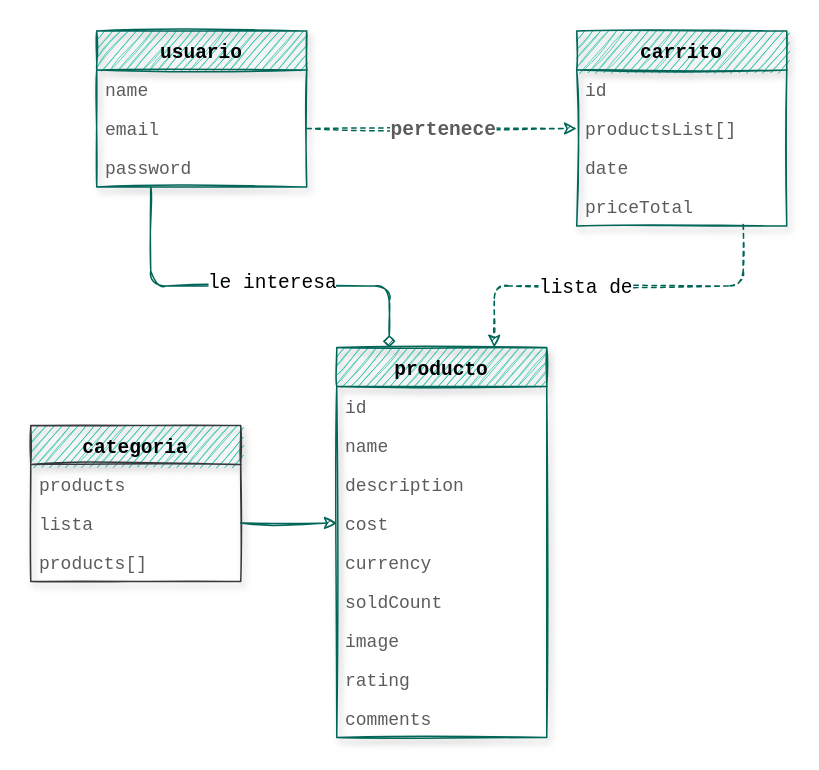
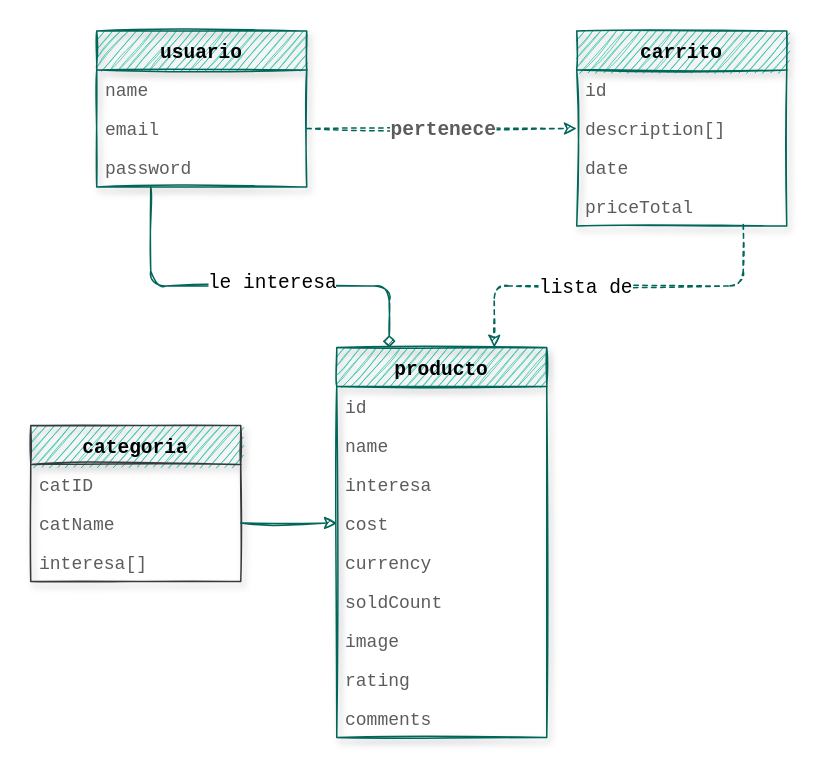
- <mxCell id="26" value="productsList[]" style="text;strokeColor=none;fillColor=none;align=left;verticalAlign=middle;spacingLeft=4;spacingRight=4;overflow=hidden;rotatable=0;points=[[0,0.5],[1,0.5]];portConstraint=eastwest;sketch=1;labelBorderColor=none;fontColor=#5C5C5C;fontFamily=Courier New;" vertex="1" parent="24"><mxGeometry y="52" width="140" height="26" as="geometry" /></mxCell>
+ <mxCell id="26" value="description[]" style="text;strokeColor=none;fillColor=none;align=left;verticalAlign=middle;spacingLeft=4;spacingRight=4;overflow=hidden;rotatable=0;points=[[0,0.5],[1,0.5]];portConstraint=eastwest;sketch=1;labelBorderColor=none;fontColor=#5C5C5C;fontFamily=Courier New;" vertex="1" parent="24"><mxGeometry y="52" width="140" height="26" as="geometry" /></mxCell>
- <mxCell id="19" value="products" style="text;strokeColor=none;fillColor=none;align=left;verticalAlign=middle;spacingLeft=4;spacingRight=4;overflow=hidden;rotatable=0;points=[[0,0.5],[1,0.5]];portConstraint=eastwest;sketch=1;labelBorderColor=none;fontColor=#5C5C5C;fontFamily=Courier New;" vertex="1" parent="18"><mxGeometry y="26" width="140" height="26" as="geometry" /></mxCell>
+ <mxCell id="19" value="catID" style="text;strokeColor=none;fillColor=none;align=left;verticalAlign=middle;spacingLeft=4;spacingRight=4;overflow=hidden;rotatable=0;points=[[0,0.5],[1,0.5]];portConstraint=eastwest;sketch=1;labelBorderColor=none;fontColor=#5C5C5C;fontFamily=Courier New;" vertex="1" parent="18"><mxGeometry y="26" width="140" height="26" as="geometry" /></mxCell>
- <mxCell id="11" value="description" style="text;strokeColor=none;fillColor=none;align=left;verticalAlign=middle;spacingLeft=4;spacingRight=4;overflow=hidden;rotatable=0;points=[[0,0.5],[1,0.5]];portConstraint=eastwest;sketch=1;labelBorderColor=none;fontColor=#5C5C5C;fontFamily=Courier New;" vertex="1" parent="8"><mxGeometry y="78" width="140" height="26" as="geometry" /></mxCell>
+ <mxCell id="11" value="interesa" style="text;strokeColor=none;fillColor=none;align=left;verticalAlign=middle;spacingLeft=4;spacingRight=4;overflow=hidden;rotatable=0;points=[[0,0.5],[1,0.5]];portConstraint=eastwest;sketch=1;labelBorderColor=none;fontColor=#5C5C5C;fontFamily=Courier New;" vertex="1" parent="8"><mxGeometry y="78" width="140" height="26" as="geometry" /></mxCell>
- <mxCell id="20" value="lista" style="text;strokeColor=none;fillColor=none;align=left;verticalAlign=middle;spacingLeft=4;spacingRight=4;overflow=hidden;rotatable=0;points=[[0,0.5],[1,0.5]];portConstraint=eastwest;sketch=1;labelBorderColor=none;fontColor=#5C5C5C;fontFamily=Courier New;" vertex="1" parent="18"><mxGeometry y="52" width="140" height="26" as="geometry" /></mxCell>
+ <mxCell id="20" value="catName" style="text;strokeColor=none;fillColor=none;align=left;verticalAlign=middle;spacingLeft=4;spacingRight=4;overflow=hidden;rotatable=0;points=[[0,0.5],[1,0.5]];portConstraint=eastwest;sketch=1;labelBorderColor=none;fontColor=#5C5C5C;fontFamily=Courier New;" vertex="1" parent="18"><mxGeometry y="52" width="140" height="26" as="geometry" /></mxCell>
- <mxCell id="21" value="products[]" style="text;strokeColor=none;fillColor=none;align=left;verticalAlign=middle;spacingLeft=4;spacingRight=4;overflow=hidden;rotatable=0;points=[[0,0.5],[1,0.5]];portConstraint=eastwest;sketch=1;labelBorderColor=none;fontColor=#5C5C5C;fontFamily=Courier New;" vertex="1" parent="18"><mxGeometry y="78" width="140" height="26" as="geometry" /></mxCell>
+ <mxCell id="21" value="interesa[]" style="text;strokeColor=none;fillColor=none;align=left;verticalAlign=middle;spacingLeft=4;spacingRight=4;overflow=hidden;rotatable=0;points=[[0,0.5],[1,0.5]];portConstraint=eastwest;sketch=1;labelBorderColor=none;fontColor=#5C5C5C;fontFamily=Courier New;" vertex="1" parent="18"><mxGeometry y="78" width="140" height="26" as="geometry" /></mxCell>
